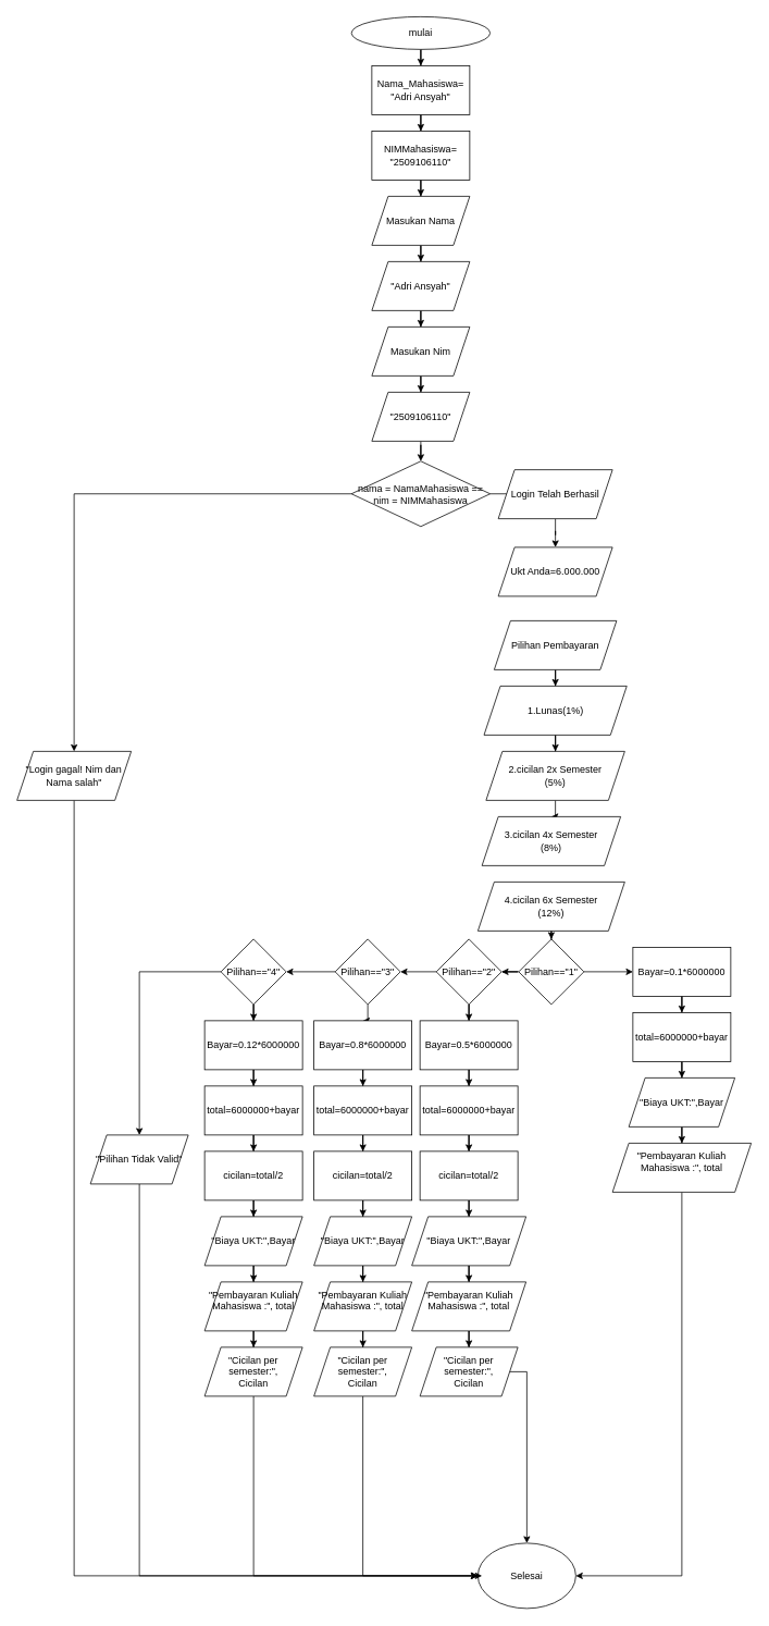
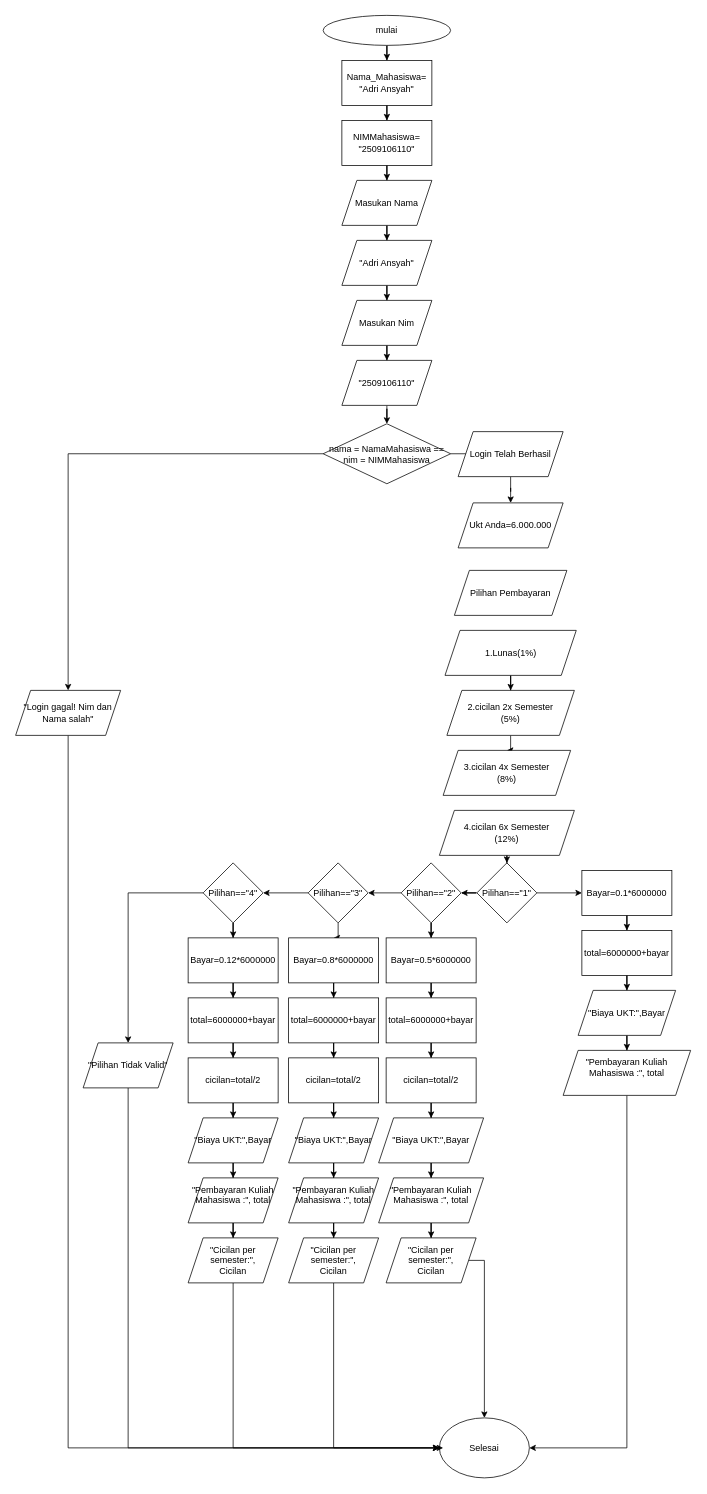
- <mxCell id="25" value="" style="edgeStyle=orthogonalEdgeStyle;rounded=0;orthogonalLoop=1;jettySize=auto;html=1;" edge="1" parent="1" source="26" target="28"><mxGeometry relative="1" as="geometry" /></mxCell>
